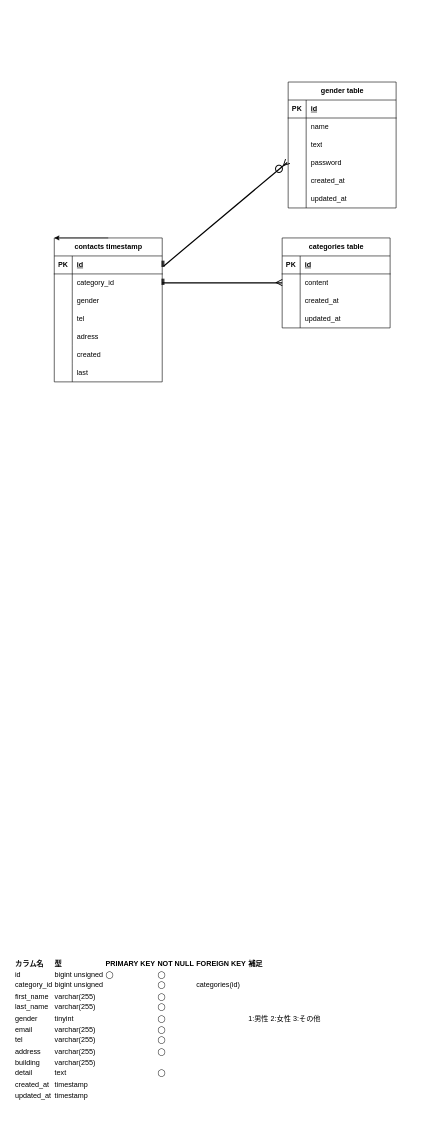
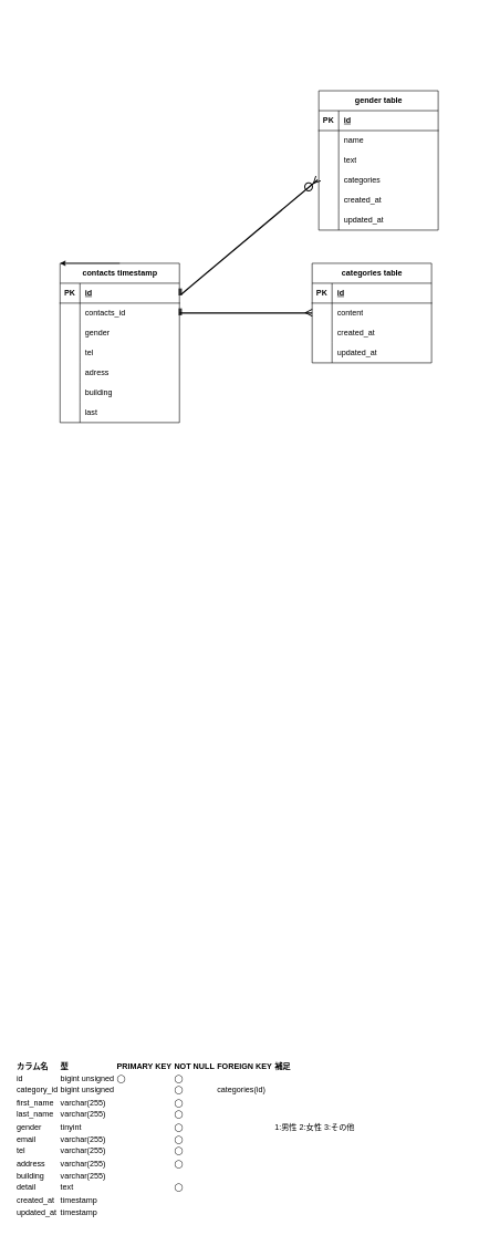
- <mxCell id="55" value="password" style="shape=partialRectangle;connectable=0;fillColor=none;top=0;left=0;bottom=0;right=0;align=left;spacingLeft=6;overflow=hidden;whiteSpace=wrap;html=1;" parent="53" vertex="1"><mxGeometry x="30" width="150" height="30" as="geometry"><mxRectangle width="150" height="30" as="alternateBounds" /></mxGeometry></mxCell>
+ <mxCell id="55" value="categories" style="shape=partialRectangle;connectable=0;fillColor=none;top=0;left=0;bottom=0;right=0;align=left;spacingLeft=6;overflow=hidden;whiteSpace=wrap;html=1;" parent="53" vertex="1"><mxGeometry x="30" width="150" height="30" as="geometry"><mxRectangle width="150" height="30" as="alternateBounds" /></mxGeometry></mxCell>
- <mxCell id="13" value="category_id" style="shape=partialRectangle;connectable=0;fillColor=none;top=0;left=0;bottom=0;right=0;align=left;spacingLeft=6;overflow=hidden;whiteSpace=wrap;html=1;" parent="11" vertex="1"><mxGeometry x="30" width="150" height="30" as="geometry"><mxRectangle width="150" height="30" as="alternateBounds" /></mxGeometry></mxCell>
+ <mxCell id="13" value="contacts_id" style="shape=partialRectangle;connectable=0;fillColor=none;top=0;left=0;bottom=0;right=0;align=left;spacingLeft=6;overflow=hidden;whiteSpace=wrap;html=1;" parent="11" vertex="1"><mxGeometry x="30" width="150" height="30" as="geometry"><mxRectangle width="150" height="30" as="alternateBounds" /></mxGeometry></mxCell>
- <mxCell id="25" value="created" style="shape=partialRectangle;connectable=0;fillColor=none;top=0;left=0;bottom=0;right=0;align=left;spacingLeft=6;overflow=hidden;whiteSpace=wrap;html=1;" parent="23" vertex="1"><mxGeometry x="30" width="150" height="30" as="geometry"><mxRectangle width="150" height="30" as="alternateBounds" /></mxGeometry></mxCell>
+ <mxCell id="25" value="building" style="shape=partialRectangle;connectable=0;fillColor=none;top=0;left=0;bottom=0;right=0;align=left;spacingLeft=6;overflow=hidden;whiteSpace=wrap;html=1;" parent="23" vertex="1"><mxGeometry x="30" width="150" height="30" as="geometry"><mxRectangle width="150" height="30" as="alternateBounds" /></mxGeometry></mxCell>
